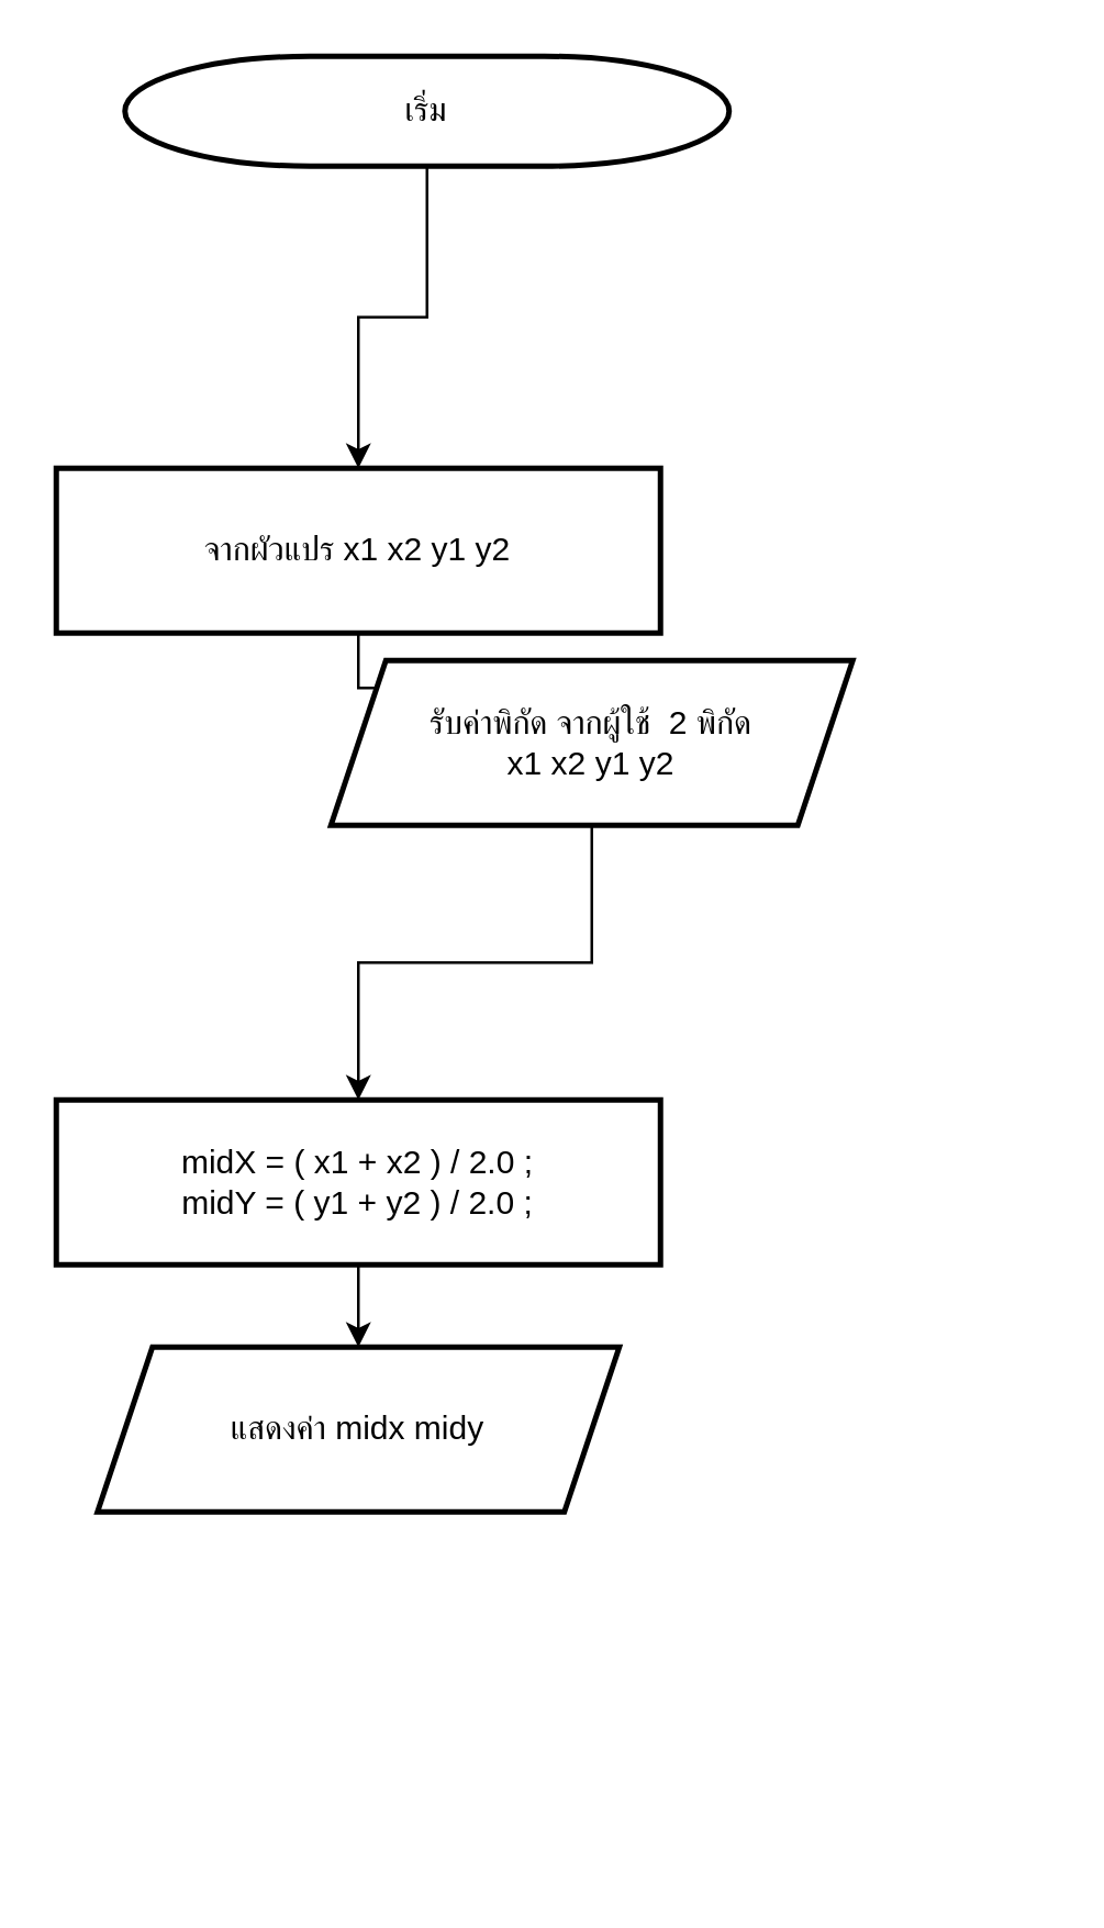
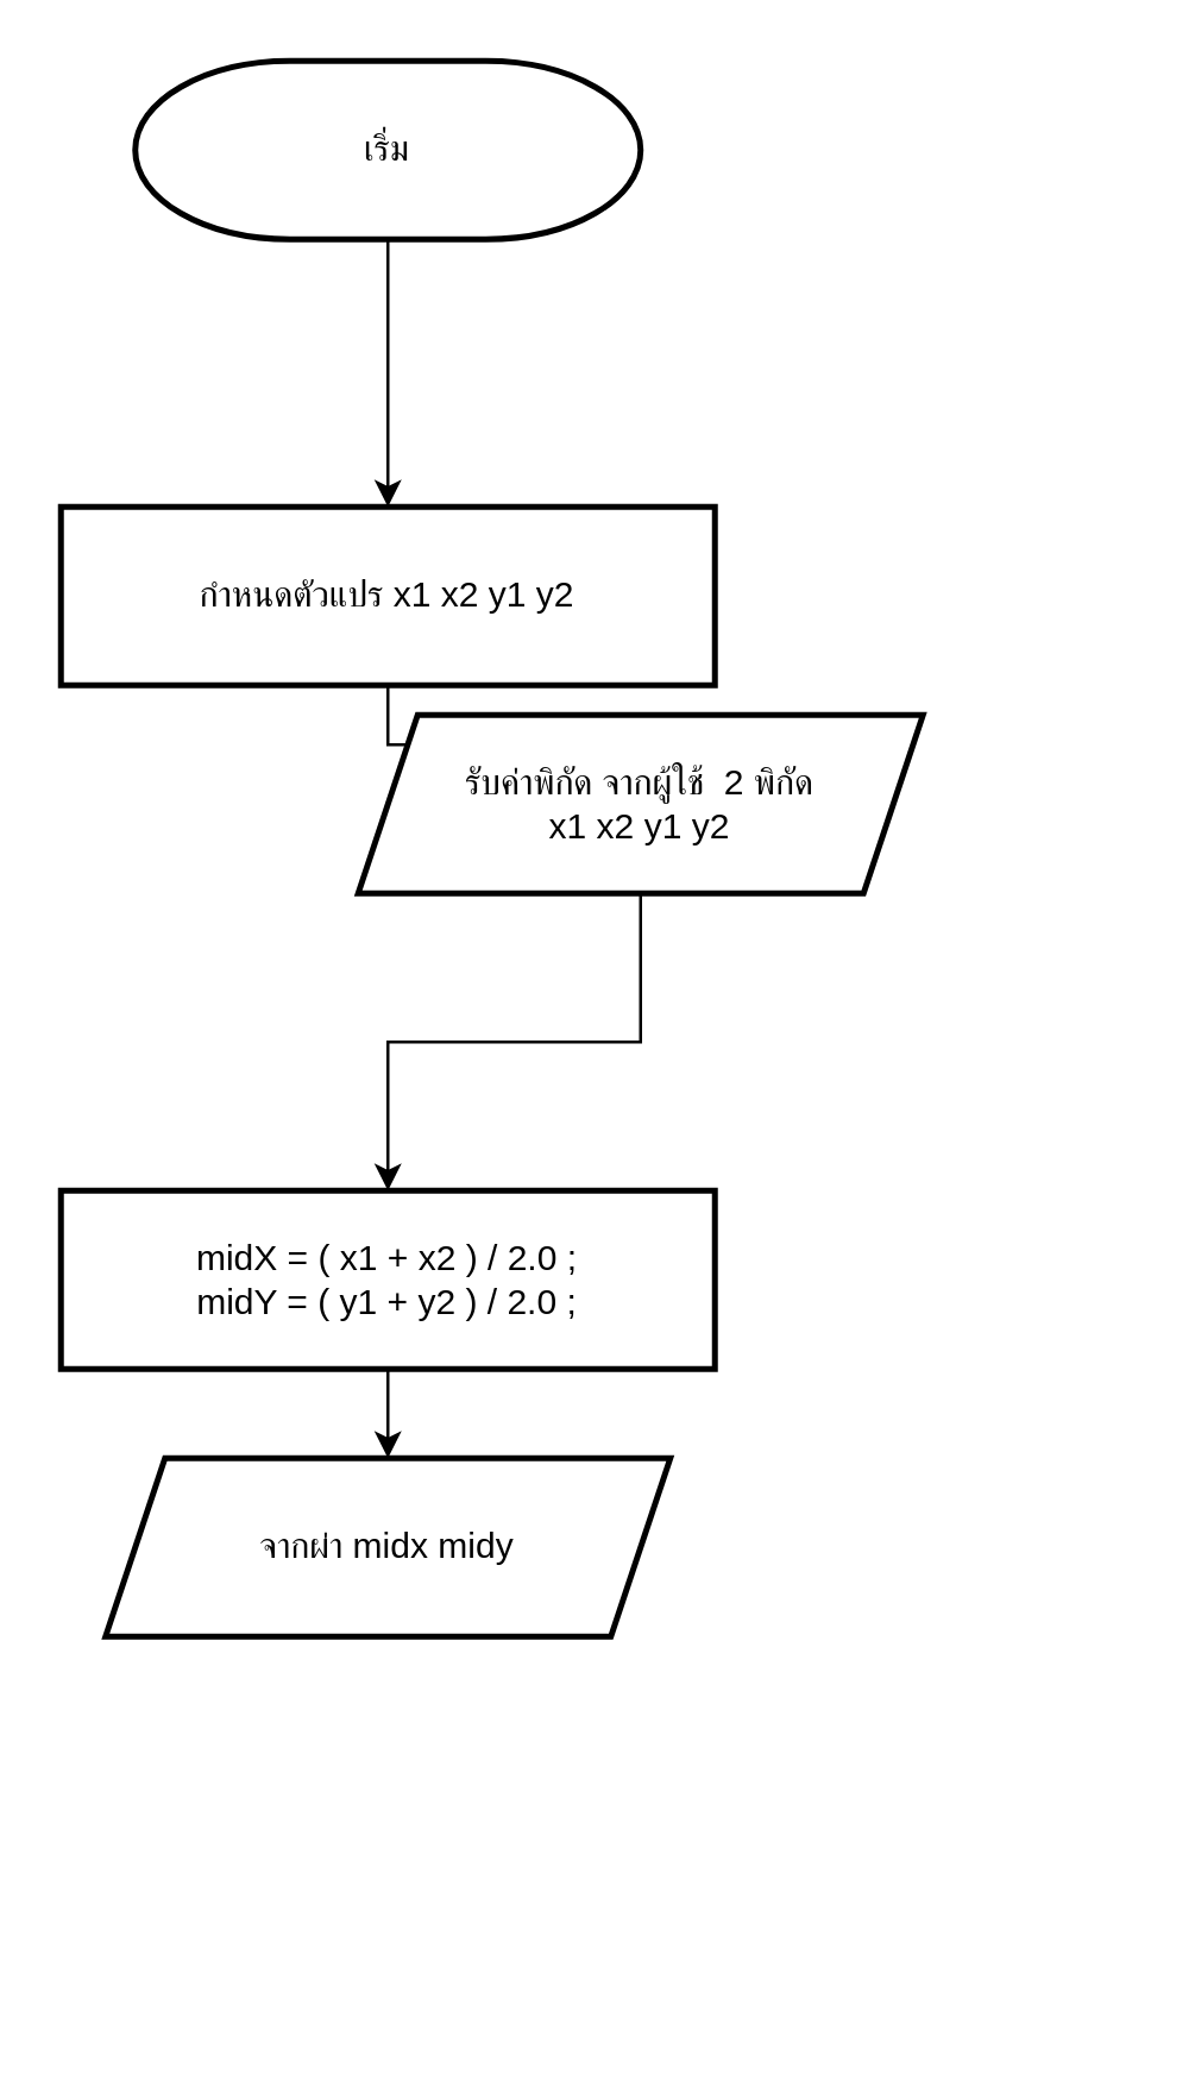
- <mxCell id="3" value="เริ่ม" style="strokeWidth=2;html=1;shape=mxgraph.flowchart.terminator;whiteSpace=wrap;" parent="1" vertex="1"><mxGeometry x="45" y="20" width="220" height="40" as="geometry" /></mxCell>
+ <mxCell id="3" value="เริ่ม" style="strokeWidth=2;html=1;shape=mxgraph.flowchart.terminator;whiteSpace=wrap;" parent="1" vertex="1"><mxGeometry x="45" y="20" width="170" height="60" as="geometry" /></mxCell>
- <mxCell id="5" value="จากผัวแปร x1 x2 y1 y2" style="whiteSpace=wrap;html=1;strokeWidth=2;" parent="1" vertex="1"><mxGeometry x="20" y="170" width="220" height="60" as="geometry" /></mxCell>
+ <mxCell id="5" value="กำหนดตัวแปร x1 x2 y1 y2" style="whiteSpace=wrap;html=1;strokeWidth=2;" parent="1" vertex="1"><mxGeometry x="20" y="170" width="220" height="60" as="geometry" /></mxCell>
- <mxCell id="13" value="&lt;div&gt;แสดงค่า midx midy&lt;/div&gt;" style="shape=parallelogram;perimeter=parallelogramPerimeter;whiteSpace=wrap;html=1;fixedSize=1;strokeWidth=2;" vertex="1" parent="1"><mxGeometry x="35" y="490" width="190" height="60" as="geometry" /></mxCell>
+ <mxCell id="13" value="&lt;div&gt;จากผ่า midx midy&lt;/div&gt;" style="shape=parallelogram;perimeter=parallelogramPerimeter;whiteSpace=wrap;html=1;fixedSize=1;strokeWidth=2;" vertex="1" parent="1"><mxGeometry x="35" y="490" width="190" height="60" as="geometry" /></mxCell>
